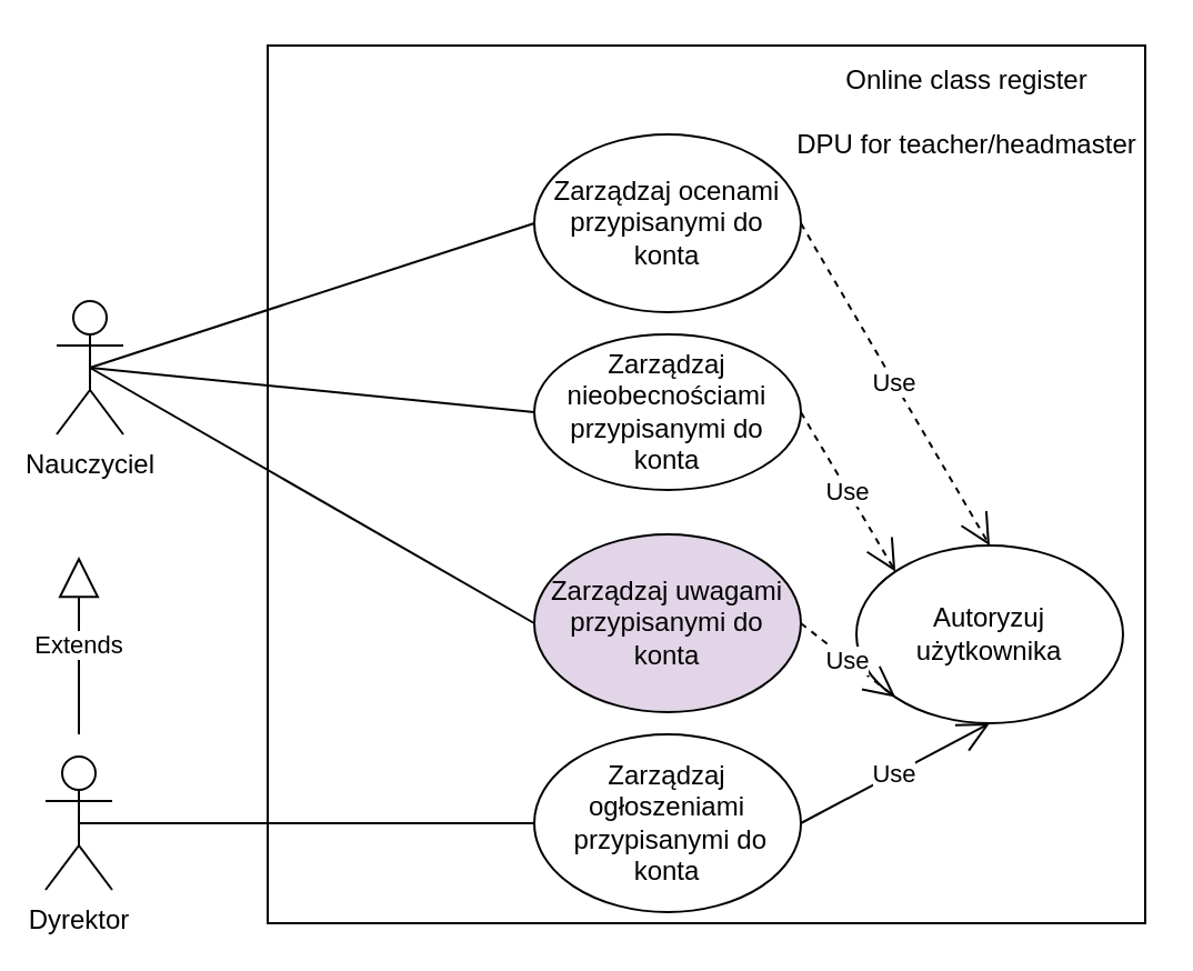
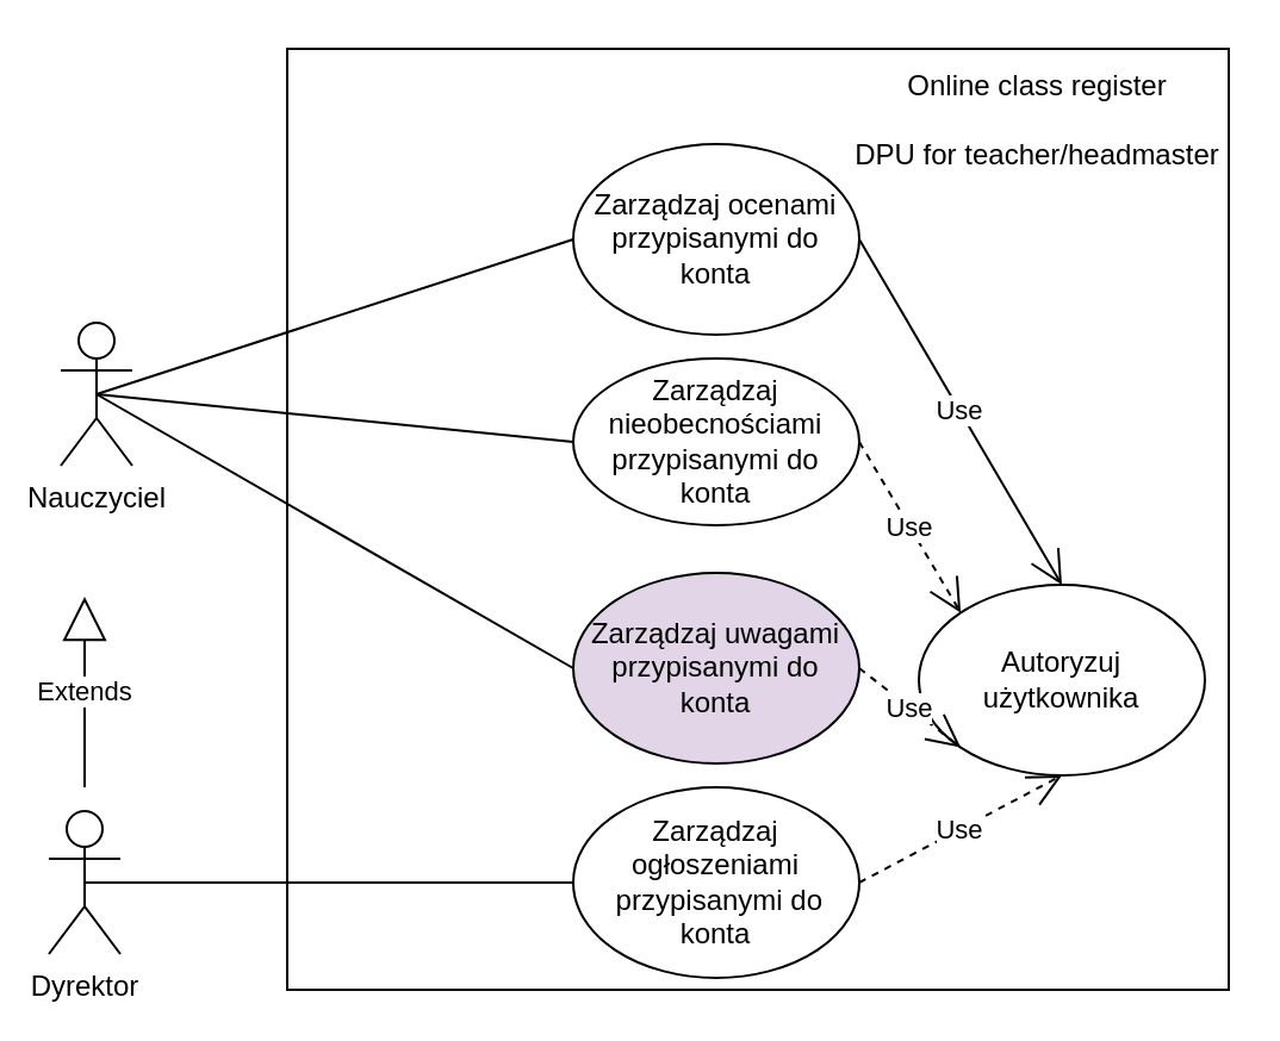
- <mxCell id="19" value="Use" style="endArrow=open;endSize=12;dashed=1;html=1;exitX=1;exitY=0.5;exitDx=0;exitDy=0;entryX=0.5;entryY=0;entryDx=0;entryDy=0;" parent="1" source="9" target="15" edge="1"><mxGeometry width="160" relative="1" as="geometry"><mxPoint x="250" y="260" as="sourcePoint" /><mxPoint x="410" y="260" as="targetPoint" /></mxGeometry></mxCell>
+ <mxCell id="19" value="Use" style="endArrow=open;endSize=12;dashed=0;html=1;exitX=1;exitY=0.5;exitDx=0;exitDy=0;entryX=0.5;entryY=0;entryDx=0;entryDy=0;" parent="1" source="9" target="15" edge="1"><mxGeometry width="160" relative="1" as="geometry"><mxPoint x="250" y="260" as="sourcePoint" /><mxPoint x="410" y="260" as="targetPoint" /></mxGeometry></mxCell>
- <mxCell id="17" value="Use" style="endArrow=open;endSize=12;dashed=0;html=1;exitX=1;exitY=0.5;exitDx=0;exitDy=0;entryX=0.5;entryY=1;entryDx=0;entryDy=0;" parent="1" source="6" target="15" edge="1"><mxGeometry width="160" relative="1" as="geometry"><mxPoint x="250" y="260" as="sourcePoint" /><mxPoint x="410" y="260" as="targetPoint" /></mxGeometry></mxCell>
+ <mxCell id="17" value="Use" style="endArrow=open;endSize=12;dashed=1;html=1;exitX=1;exitY=0.5;exitDx=0;exitDy=0;entryX=0.5;entryY=1;entryDx=0;entryDy=0;" parent="1" source="6" target="15" edge="1"><mxGeometry width="160" relative="1" as="geometry"><mxPoint x="250" y="260" as="sourcePoint" /><mxPoint x="410" y="260" as="targetPoint" /></mxGeometry></mxCell>
